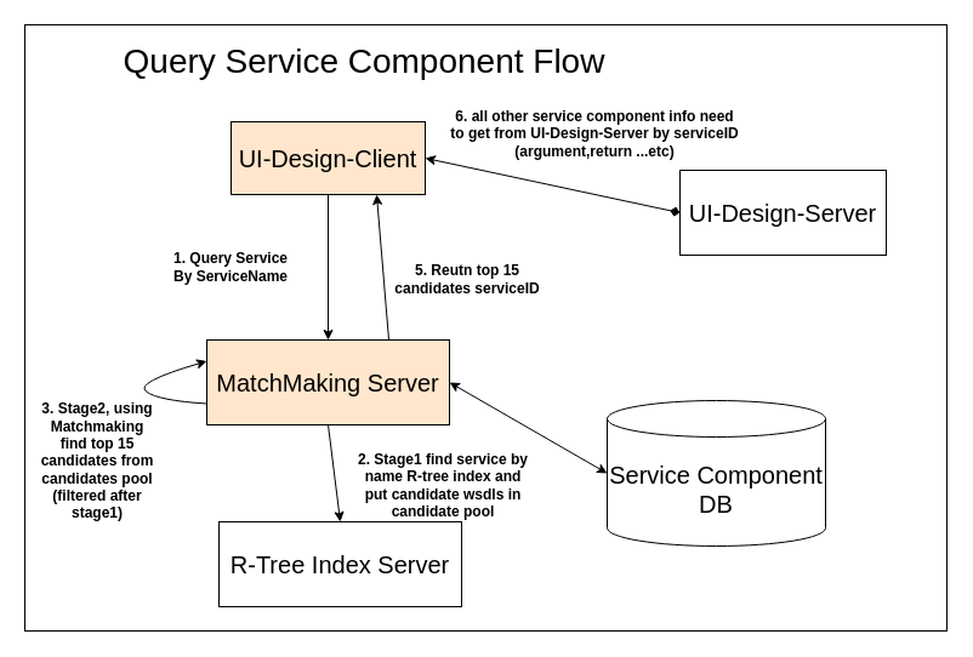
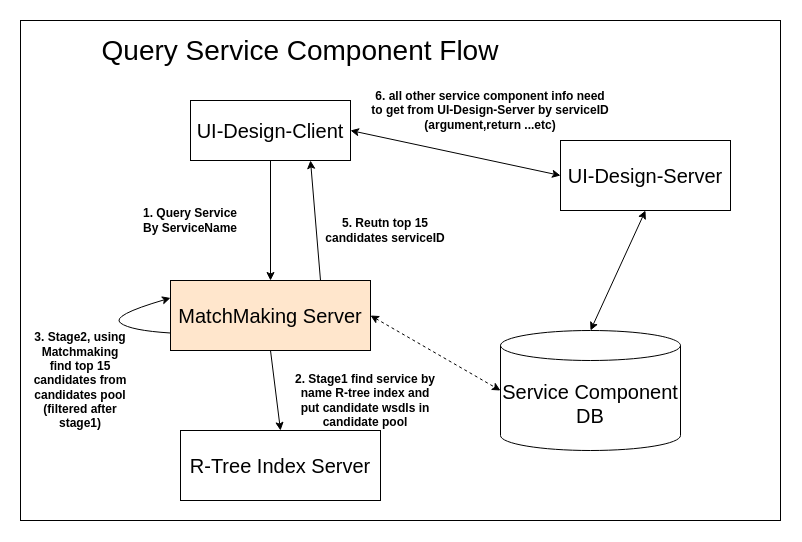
- <mxCell id="3" value="&lt;font style=&quot;font-size: 20px&quot;&gt;UI-Design-Client&lt;/font&gt;" style="rounded=0;whiteSpace=wrap;html=1;fillColor=#ffe6cc;" vertex="1" parent="1"><mxGeometry x="190" y="100" width="160" height="60" as="geometry" /></mxCell>
+ <mxCell id="3" value="&lt;font style=&quot;font-size: 20px&quot;&gt;UI-Design-Client&lt;/font&gt;" style="rounded=0;whiteSpace=wrap;html=1;" vertex="1" parent="1"><mxGeometry x="190" y="100" width="160" height="60" as="geometry" /></mxCell>
- <mxCell id="13" value="" style="endArrow=diamond;startArrow=classic;html=1;exitX=1;exitY=0.5;exitDx=0;exitDy=0;entryX=0;entryY=0.5;entryDx=0;entryDy=0;" edge="1" parent="1" source="3" target="4"><mxGeometry width="50" height="50" relative="1" as="geometry"><mxPoint x="460" y="310" as="sourcePoint" /><mxPoint x="510" y="260" as="targetPoint" /></mxGeometry></mxCell>
+ <mxCell id="13" value="" style="endArrow=classic;startArrow=classic;html=1;exitX=1;exitY=0.5;exitDx=0;exitDy=0;entryX=0;entryY=0.5;entryDx=0;entryDy=0;" edge="1" parent="1" source="3" target="4"><mxGeometry width="50" height="50" relative="1" as="geometry"><mxPoint x="460" y="310" as="sourcePoint" /><mxPoint x="510" y="260" as="targetPoint" /></mxGeometry></mxCell>
+ <mxCell id="20" value="" style="endArrow=classic;startArrow=classic;html=1;entryX=0.5;entryY=1;entryDx=0;entryDy=0;exitX=0.5;exitY=0;exitDx=0;exitDy=0;exitPerimeter=0;" edge="1" parent="1" source="7" target="4"><mxGeometry width="50" height="50" relative="1" as="geometry"><mxPoint x="460" y="310" as="sourcePoint" /><mxPoint x="510" y="260" as="targetPoint" /></mxGeometry></mxCell>
- <mxCell id="11" value="" style="endArrow=classic;html=1;exitX=1;exitY=0.5;exitDx=0;exitDy=0;entryX=0;entryY=0.5;entryDx=0;entryDy=0;entryPerimeter=0;startArrow=classic;startFill=1;" edge="1" parent="1" source="5" target="7"><mxGeometry width="50" height="50" relative="1" as="geometry"><mxPoint x="460" y="310" as="sourcePoint" /><mxPoint x="510" y="260" as="targetPoint" /></mxGeometry></mxCell>
+ <mxCell id="11" value="" style="endArrow=classic;html=1;exitX=1;exitY=0.5;exitDx=0;exitDy=0;entryX=0;entryY=0.5;entryDx=0;entryDy=0;entryPerimeter=0;startArrow=classic;startFill=1;dashed=1;" edge="1" parent="1" source="5" target="7"><mxGeometry width="50" height="50" relative="1" as="geometry"><mxPoint x="460" y="310" as="sourcePoint" /><mxPoint x="510" y="260" as="targetPoint" /></mxGeometry></mxCell>
